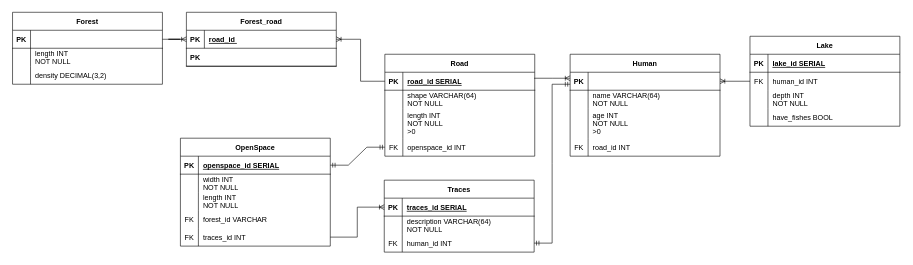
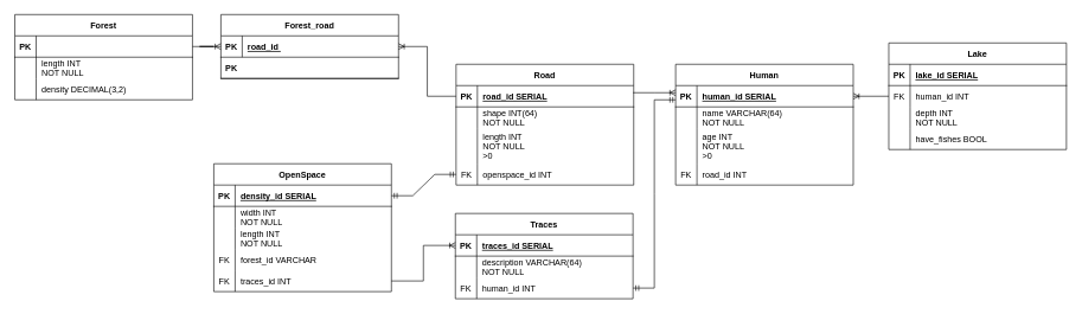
+ <mxCell id="5" value="human_id SERIAL" style="shape=partialRectangle;overflow=hidden;connectable=0;fillColor=none;top=0;left=0;bottom=0;right=0;align=left;spacingLeft=6;fontStyle=5;" parent="3" vertex="1"><mxGeometry x="30" width="220" height="30" as="geometry"><mxRectangle width="220" height="30" as="alternateBounds" /></mxGeometry></mxCell>
- <mxCell id="43" value="shape VARCHAR(64)&#10;NOT NULL" style="shape=partialRectangle;overflow=hidden;connectable=0;fillColor=none;top=0;left=0;bottom=0;right=0;align=left;spacingLeft=6;" parent="41" vertex="1"><mxGeometry x="30" width="220" height="30" as="geometry"><mxRectangle width="220" height="30" as="alternateBounds" /></mxGeometry></mxCell>
+ <mxCell id="43" value="shape INT(64)&#10;NOT NULL" style="shape=partialRectangle;overflow=hidden;connectable=0;fillColor=none;top=0;left=0;bottom=0;right=0;align=left;spacingLeft=6;" parent="41" vertex="1"><mxGeometry x="30" width="220" height="30" as="geometry"><mxRectangle width="220" height="30" as="alternateBounds" /></mxGeometry></mxCell>
- <mxCell id="53" value="openspace_id SERIAL" style="shape=partialRectangle;overflow=hidden;connectable=0;fillColor=none;top=0;left=0;bottom=0;right=0;align=left;spacingLeft=6;fontStyle=5;" parent="51" vertex="1"><mxGeometry x="30" width="220" height="30" as="geometry"><mxRectangle width="220" height="30" as="alternateBounds" /></mxGeometry></mxCell>
+ <mxCell id="53" value="density_id SERIAL" style="shape=partialRectangle;overflow=hidden;connectable=0;fillColor=none;top=0;left=0;bottom=0;right=0;align=left;spacingLeft=6;fontStyle=5;" parent="51" vertex="1"><mxGeometry x="30" width="220" height="30" as="geometry"><mxRectangle width="220" height="30" as="alternateBounds" /></mxGeometry></mxCell>
